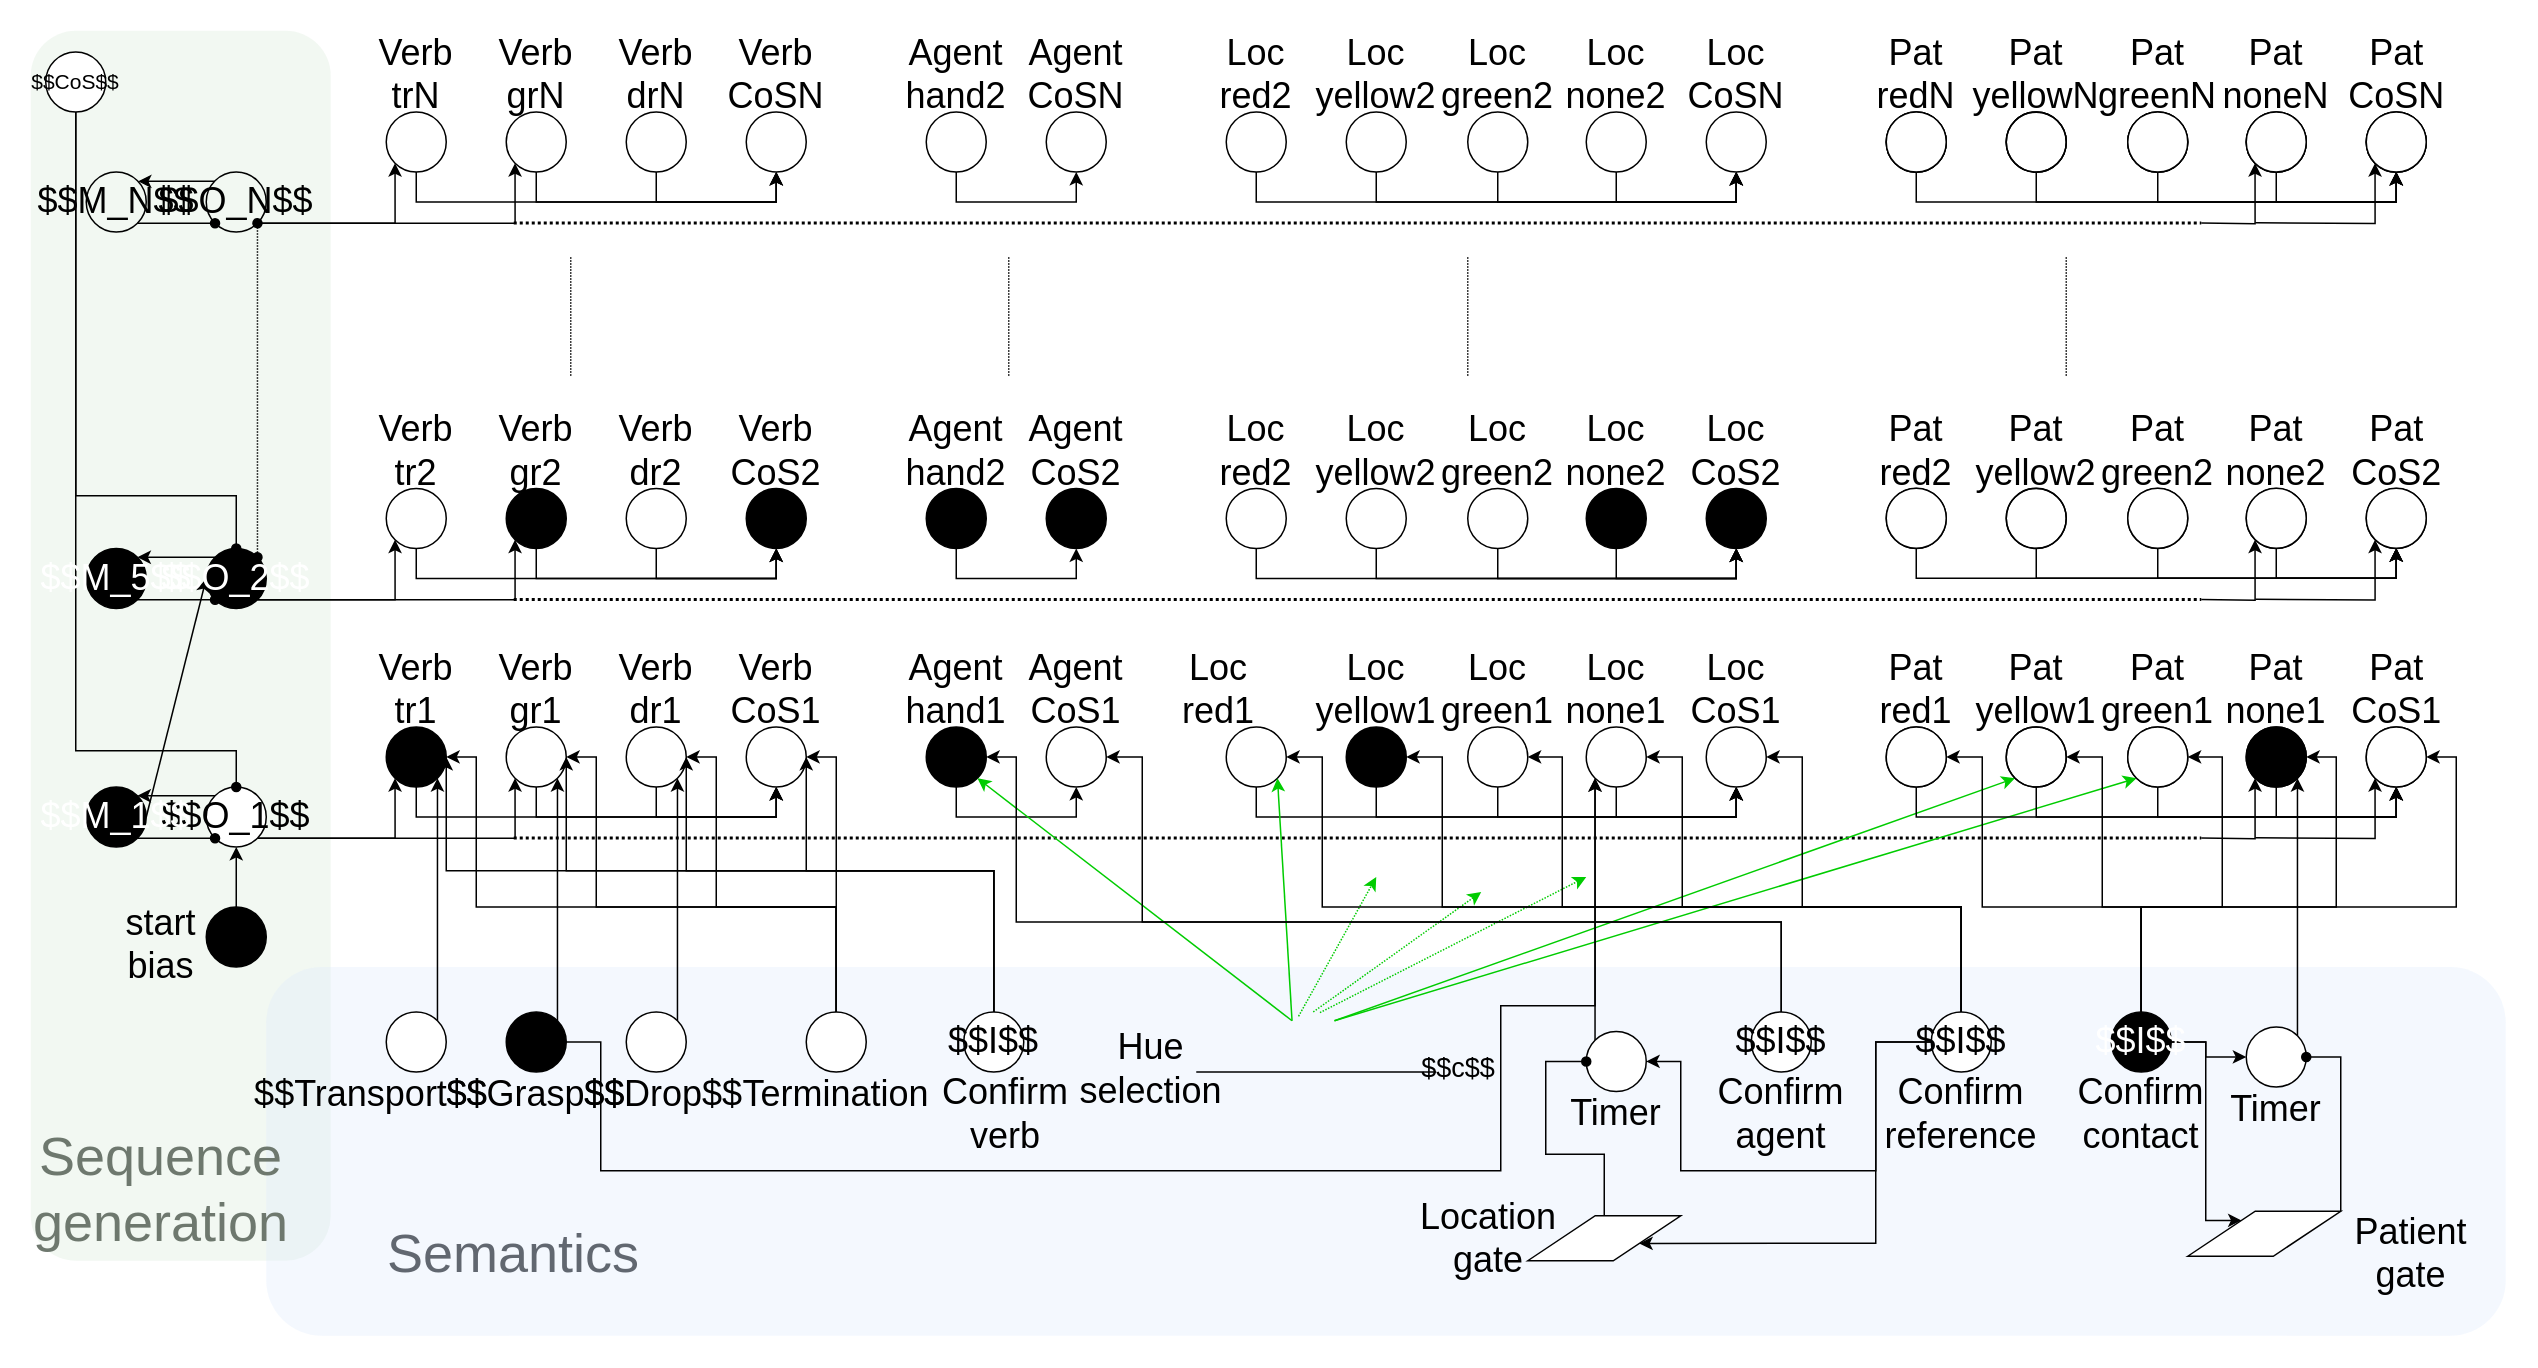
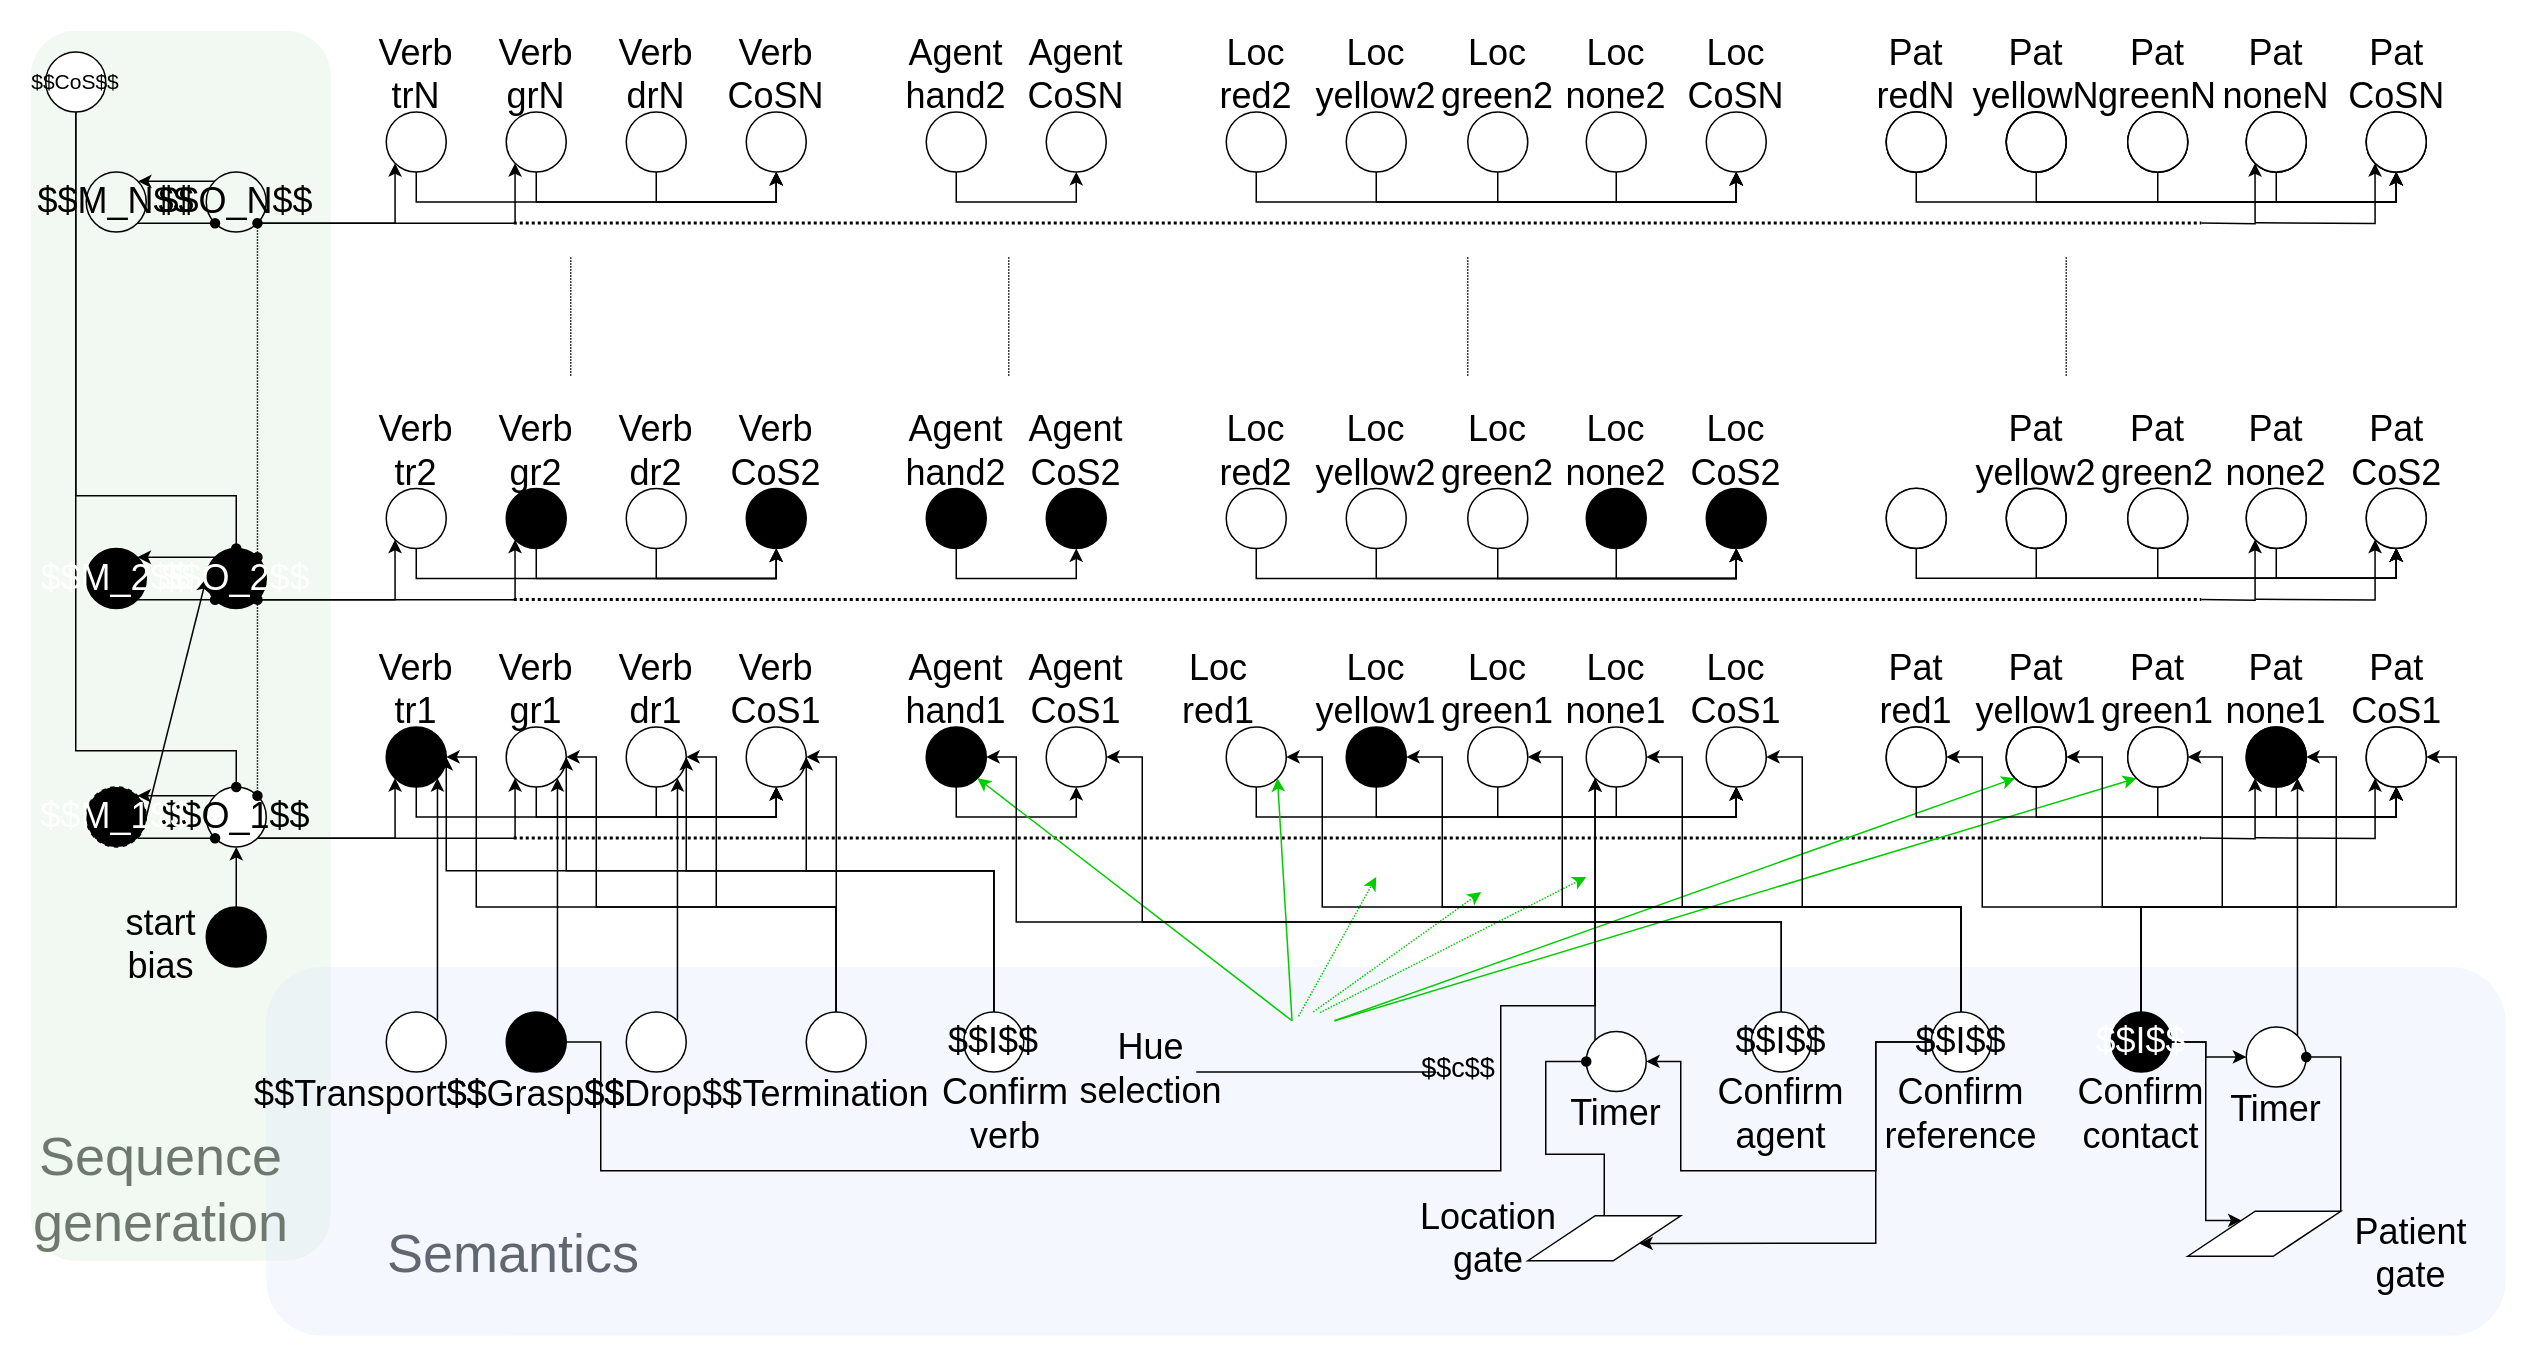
- <mxCell id="137" value="&lt;font style=&quot;font-size: 24px&quot;&gt;Pat red2&lt;/font&gt;" style="text;html=1;strokeColor=none;fillColor=none;align=center;verticalAlign=middle;whiteSpace=wrap;rounded=0;" parent="1" vertex="1"><mxGeometry x="1247" y="285.14" width="60" height="30" as="geometry" /></mxCell>
- <mxCell id="168" value="&lt;font style=&quot;font-size: 24px&quot; color=&quot;#FFFFFF&quot;&gt;$$M_5$$&lt;/font&gt;" style="ellipse;whiteSpace=wrap;html=1;aspect=fixed;fillColor=#000000;" parent="1" vertex="1"><mxGeometry x="57" y="365.14" width="40" height="40" as="geometry" /></mxCell>
+ <mxCell id="168" value="&lt;font style=&quot;font-size: 24px&quot; color=&quot;#FFFFFF&quot;&gt;$$M_2$$&lt;/font&gt;" style="ellipse;whiteSpace=wrap;html=1;aspect=fixed;fillColor=#000000;" parent="1" vertex="1"><mxGeometry x="57" y="365.14" width="40" height="40" as="geometry" /></mxCell>
+ <mxCell id="165" style="edgeStyle=orthogonalEdgeStyle;rounded=0;orthogonalLoop=1;jettySize=auto;html=1;exitX=1;exitY=1;exitDx=0;exitDy=0;dashed=1;dashPattern=1 1;fontSize=14;fontColor=#FFFFFF;startArrow=oval;startFill=1;endArrow=oval;endFill=1;strokeColor=#000000;entryX=1;entryY=0;entryDx=0;entryDy=0;" parent="1" source="166" target="65" edge="1"><mxGeometry relative="1" as="geometry"><mxPoint x="180" y="510" as="targetPoint" /></mxGeometry></mxCell>
- <mxCell id="68" value="&lt;font style=&quot;font-size: 24px&quot; color=&quot;#FFFFFF&quot;&gt;$$M_1$$&lt;/font&gt;" style="ellipse;whiteSpace=wrap;html=1;aspect=fixed;fillColor=#000000;" parent="1" vertex="1"><mxGeometry x="57" y="524.14" width="40" height="40" as="geometry" /></mxCell>
+ <mxCell id="68" value="&lt;font style=&quot;font-size: 24px&quot; color=&quot;#FFFFFF&quot;&gt;$$M_1$$&lt;/font&gt;" style="ellipse;whiteSpace=wrap;html=1;aspect=fixed;fillColor=#000000;dashed=1;" parent="1" vertex="1"><mxGeometry x="57" y="524.14" width="40" height="40" as="geometry" /></mxCell>
